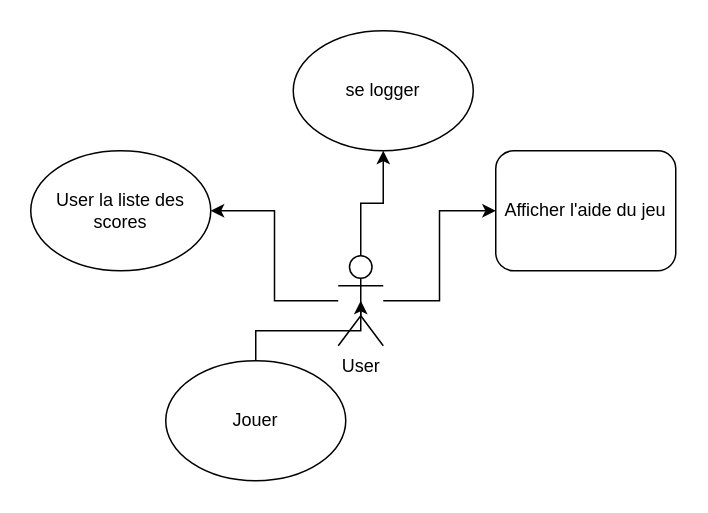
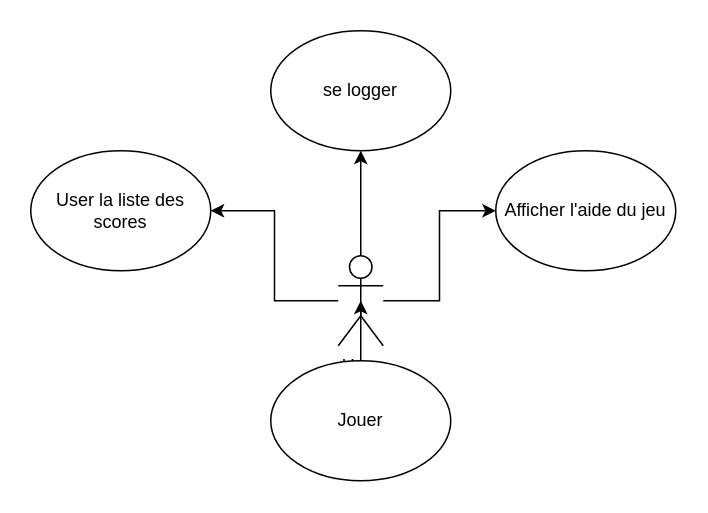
- <mxCell id="2" value="se logger" style="ellipse;whiteSpace=wrap;html=1;" parent="1" vertex="1"><mxGeometry x="195" y="20" width="120" height="80" as="geometry" /></mxCell>
+ <mxCell id="2" value="se logger" style="ellipse;whiteSpace=wrap;html=1;" parent="1" vertex="1"><mxGeometry x="180" y="20" width="120" height="80" as="geometry" /></mxCell>
- <mxCell id="4" value="Afficher l'aide du jeu" style="whiteSpace=wrap;html=1;rounded=1;" parent="1" vertex="1"><mxGeometry x="330" y="100" width="120" height="80" as="geometry" /></mxCell>
+ <mxCell id="4" value="Afficher l'aide du jeu" style="ellipse;whiteSpace=wrap;html=1;" parent="1" vertex="1"><mxGeometry x="330" y="100" width="120" height="80" as="geometry" /></mxCell>
- <mxCell id="10" value="Jouer" style="ellipse;whiteSpace=wrap;html=1;" vertex="1" parent="1"><mxGeometry x="110" y="240" width="120" height="80" as="geometry" /></mxCell>
+ <mxCell id="10" value="Jouer" style="ellipse;whiteSpace=wrap;html=1;" vertex="1" parent="1"><mxGeometry x="180" y="240" width="120" height="80" as="geometry" /></mxCell>
